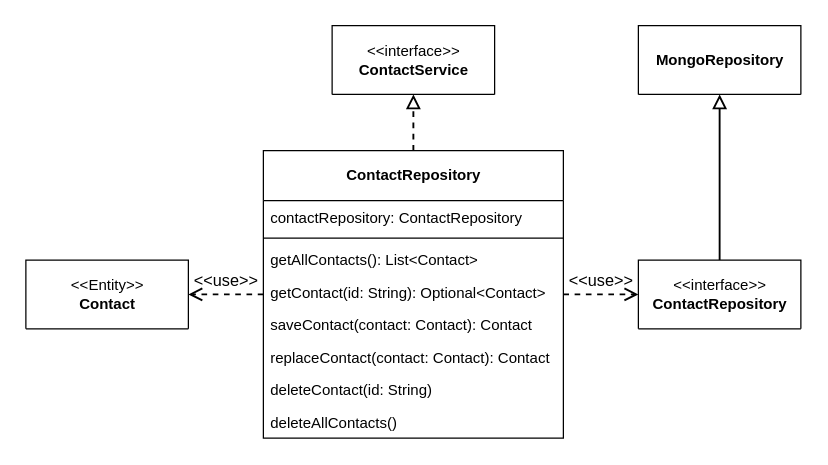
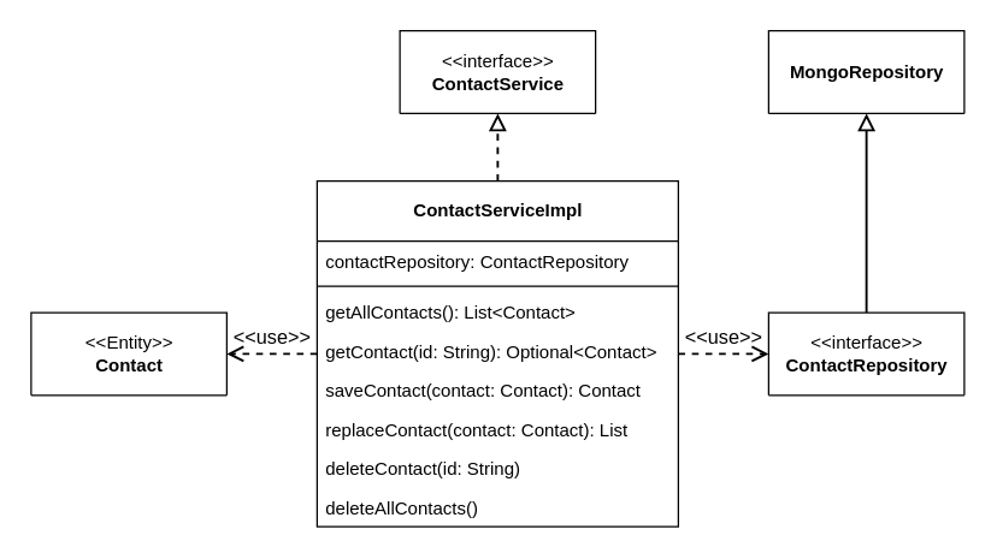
- <mxCell id="5" value="ContactRepository" style="swimlane;fontStyle=1;align=center;verticalAlign=middle;childLayout=stackLayout;horizontal=1;startSize=40;horizontalStack=0;resizeParent=1;resizeParentMax=0;resizeLast=0;collapsible=0;marginBottom=0;html=1;" parent="1" vertex="1"><mxGeometry x="210" y="120" width="240" height="230" as="geometry" /></mxCell>
+ <mxCell id="5" value="ContactServiceImpl" style="swimlane;fontStyle=1;align=center;verticalAlign=middle;childLayout=stackLayout;horizontal=1;startSize=40;horizontalStack=0;resizeParent=1;resizeParentMax=0;resizeLast=0;collapsible=0;marginBottom=0;html=1;" parent="1" vertex="1"><mxGeometry x="210" y="120" width="240" height="230" as="geometry" /></mxCell>
- <mxCell id="11" value="replaceContact(contact: Contact): Contact" style="text;align=left;verticalAlign=top;spacingLeft=4;spacingRight=4;overflow=hidden;rotatable=0;points=[[0,0.5],[1,0.5]];portConstraint=eastwest;rounded=0;shadow=0;html=0;" parent="5" vertex="1"><mxGeometry y="152" width="240" height="26" as="geometry" /></mxCell>
+ <mxCell id="11" value="replaceContact(contact: Contact): List" style="text;align=left;verticalAlign=top;spacingLeft=4;spacingRight=4;overflow=hidden;rotatable=0;points=[[0,0.5],[1,0.5]];portConstraint=eastwest;rounded=0;shadow=0;html=0;" parent="5" vertex="1"><mxGeometry y="152" width="240" height="26" as="geometry" /></mxCell>
